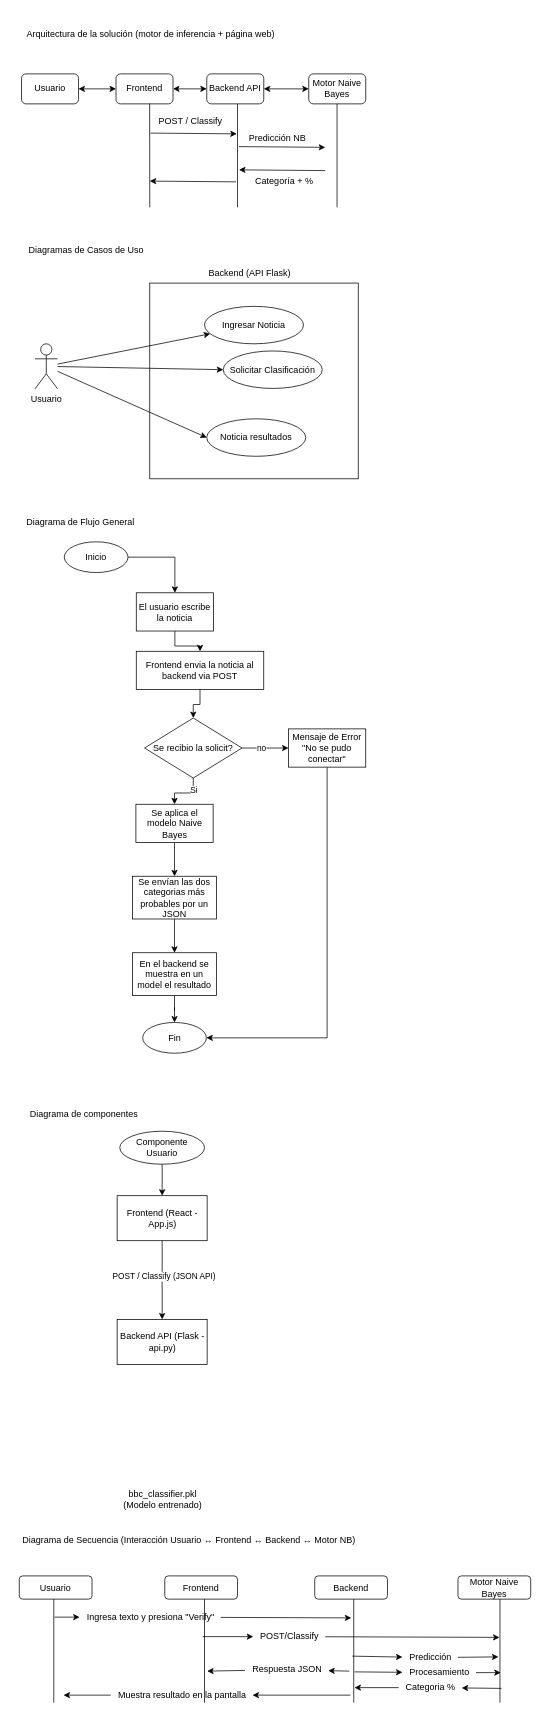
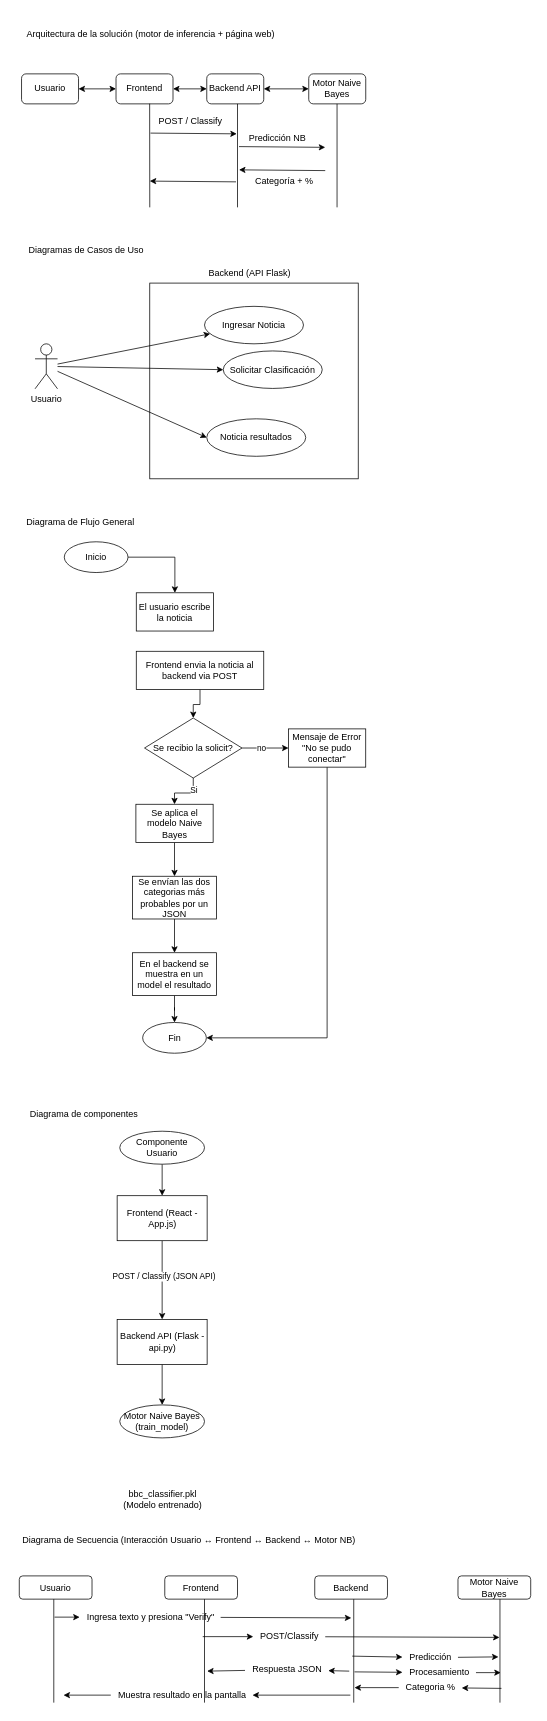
- <mxCell id="33" value="" style="edgeStyle=orthogonalEdgeStyle;rounded=0;orthogonalLoop=1;jettySize=auto;html=1;" parent="1" source="34" target="36" edge="1"><mxGeometry relative="1" as="geometry" /></mxCell>
+ <mxCell id="57" value="" style="edgeStyle=orthogonalEdgeStyle;rounded=0;orthogonalLoop=1;jettySize=auto;html=1;" parent="1" source="58" target="59" edge="1"><mxGeometry relative="1" as="geometry" /></mxCell>
+ <mxCell id="59" value="Motor Naive Bayes (train_model)" style="ellipse;whiteSpace=wrap;html=1;" parent="1" vertex="1"><mxGeometry x="159" y="1873" width="113" height="44" as="geometry" /></mxCell>
